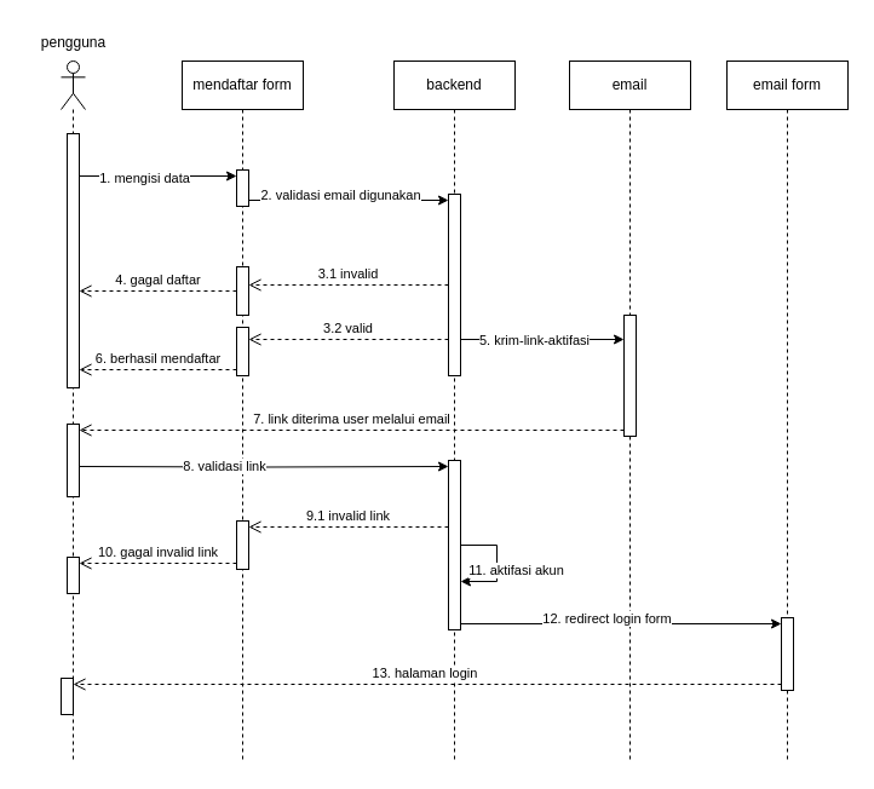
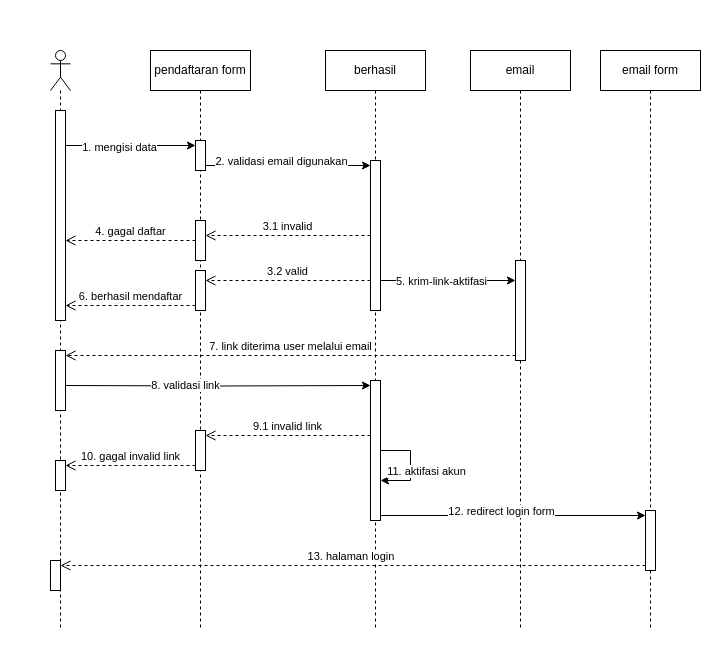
- <mxCell id="6" value="pengguna" style="text;html=1;align=center;verticalAlign=middle;resizable=0;points=[];autosize=1;strokeColor=none;fillColor=none;" parent="1" vertex="1"><mxGeometry x="20" y="20" width="80" height="30" as="geometry" /></mxCell>
- <mxCell id="7" value="mendaftar form" style="shape=umlLifeline;perimeter=lifelinePerimeter;whiteSpace=wrap;html=1;container=1;dropTarget=0;collapsible=0;recursiveResize=0;outlineConnect=0;portConstraint=eastwest;newEdgeStyle={&quot;curved&quot;:0,&quot;rounded&quot;:0};" parent="1" vertex="1"><mxGeometry x="150" y="50" width="100" height="580" as="geometry" /></mxCell>
+ <mxCell id="7" value="pendaftaran form" style="shape=umlLifeline;perimeter=lifelinePerimeter;whiteSpace=wrap;html=1;container=1;dropTarget=0;collapsible=0;recursiveResize=0;outlineConnect=0;portConstraint=eastwest;newEdgeStyle={&quot;curved&quot;:0,&quot;rounded&quot;:0};" parent="1" vertex="1"><mxGeometry x="150" y="50" width="100" height="580" as="geometry" /></mxCell>
- <mxCell id="29" value="backend" style="shape=umlLifeline;perimeter=lifelinePerimeter;whiteSpace=wrap;html=1;container=1;dropTarget=0;collapsible=0;recursiveResize=0;outlineConnect=0;portConstraint=eastwest;newEdgeStyle={&quot;curved&quot;:0,&quot;rounded&quot;:0};" parent="1" vertex="1"><mxGeometry x="325" y="50" width="100" height="580" as="geometry" /></mxCell>
+ <mxCell id="29" value="berhasil" style="shape=umlLifeline;perimeter=lifelinePerimeter;whiteSpace=wrap;html=1;container=1;dropTarget=0;collapsible=0;recursiveResize=0;outlineConnect=0;portConstraint=eastwest;newEdgeStyle={&quot;curved&quot;:0,&quot;rounded&quot;:0};" parent="1" vertex="1"><mxGeometry x="325" y="50" width="100" height="580" as="geometry" /></mxCell>
